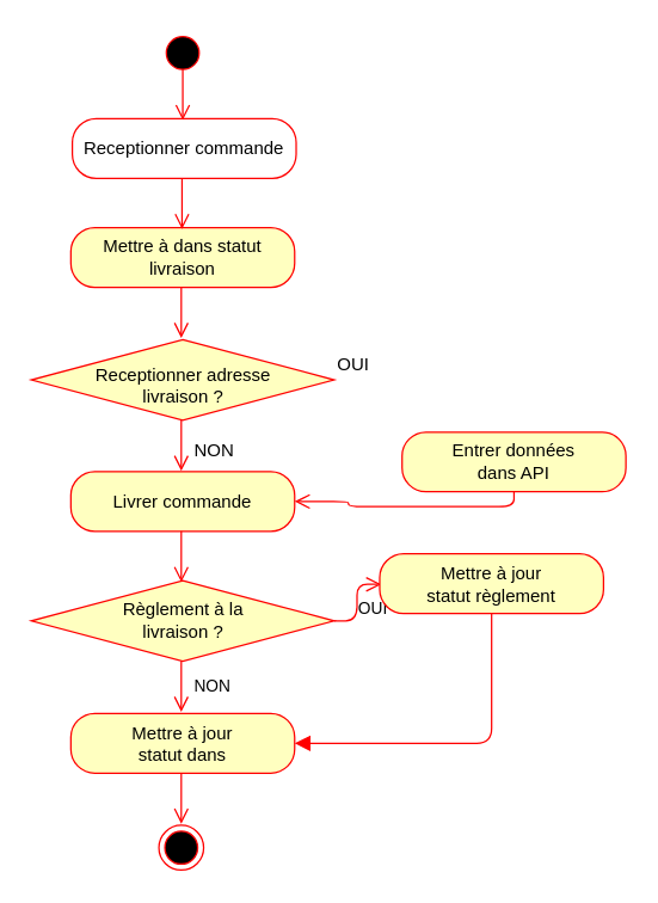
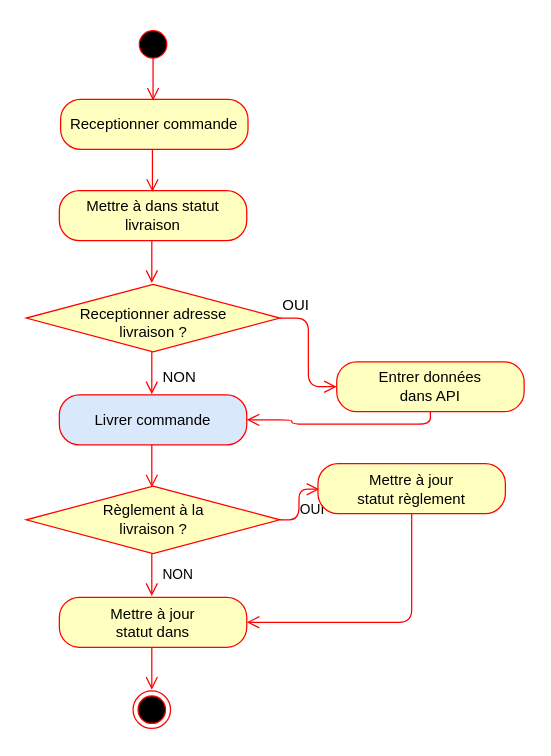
- <mxCell id="2" value="Receptionner commande" style="rounded=1;whiteSpace=wrap;html=1;arcSize=40;fontColor=#000000;fillColor=#ffffff;strokeColor=#ff0000;labelBackgroundColor=none;" parent="1" vertex="1"><mxGeometry x="48" y="79" width="150" height="40" as="geometry" /></mxCell>
+ <mxCell id="2" value="Receptionner commande" style="rounded=1;whiteSpace=wrap;html=1;arcSize=40;fontColor=#000000;fillColor=#ffffc0;strokeColor=#ff0000;labelBackgroundColor=none;" parent="1" vertex="1"><mxGeometry x="48" y="79" width="150" height="40" as="geometry" /></mxCell>
+ <mxCell id="10" value="" style="edgeStyle=orthogonalEdgeStyle;html=1;verticalAlign=bottom;endArrow=open;endSize=8;strokeColor=#ff0000;labelBackgroundColor=none;exitX=1;exitY=0.5;exitDx=0;exitDy=0;entryX=0;entryY=0.5;entryDx=0;entryDy=0;" parent="1" edge="1" target="3" source="22"><mxGeometry relative="1" as="geometry"><mxPoint x="121" y="300.5" as="targetPoint" /><mxPoint x="198" y="247" as="sourcePoint" /></mxGeometry></mxCell>
- <mxCell id="14" value="Livrer commande" style="rounded=1;whiteSpace=wrap;html=1;arcSize=40;fontColor=#000000;fillColor=#ffffc0;strokeColor=#ff0000;labelBackgroundColor=none;" parent="1" vertex="1"><mxGeometry x="47" y="315.5" width="150" height="40" as="geometry" /></mxCell>
+ <mxCell id="14" value="Livrer commande" style="rounded=1;whiteSpace=wrap;html=1;arcSize=40;fontColor=#000000;fillColor=#dae8fc;strokeColor=#ff0000;labelBackgroundColor=none;" parent="1" vertex="1"><mxGeometry x="47" y="315.5" width="150" height="40" as="geometry" /></mxCell>
- <mxCell id="21" value="" style="edgeStyle=orthogonalEdgeStyle;html=1;verticalAlign=bottom;endArrow=block;endSize=8;strokeColor=#ff0000;labelBackgroundColor=none;entryX=1;entryY=0.5;entryDx=0;entryDy=0;exitX=0.5;exitY=1;exitDx=0;exitDy=0;" parent="1" source="20" target="6" edge="1"><mxGeometry relative="1" as="geometry"><mxPoint x="238.5" y="533.5" as="targetPoint" /><mxPoint x="238.5" y="491.5" as="sourcePoint" /></mxGeometry></mxCell>
+ <mxCell id="21" value="" style="edgeStyle=orthogonalEdgeStyle;html=1;verticalAlign=bottom;endArrow=open;endSize=8;strokeColor=#ff0000;labelBackgroundColor=none;entryX=1;entryY=0.5;entryDx=0;entryDy=0;exitX=0.5;exitY=1;exitDx=0;exitDy=0;" parent="1" source="20" target="6" edge="1"><mxGeometry relative="1" as="geometry"><mxPoint x="238.5" y="533.5" as="targetPoint" /><mxPoint x="238.5" y="491.5" as="sourcePoint" /></mxGeometry></mxCell>
